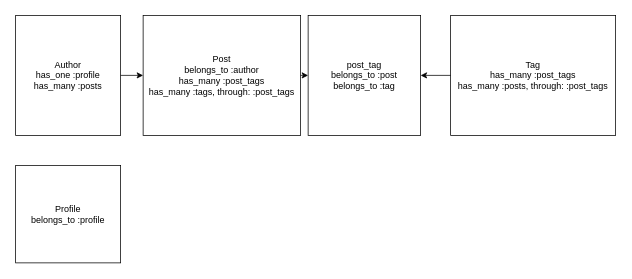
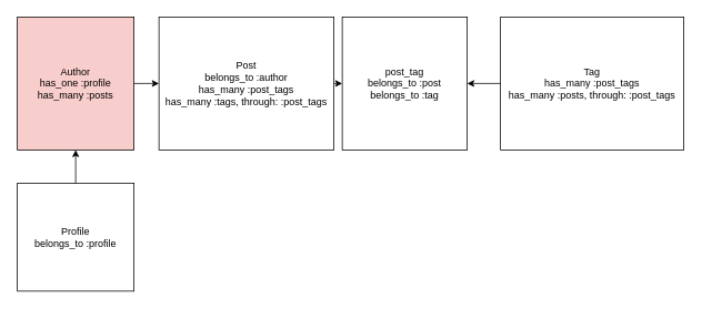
- <mxCell id="2" value="Author&lt;br&gt;has_one :profile&lt;br&gt;has_many :posts" style="whiteSpace=wrap;html=1;" parent="1" vertex="1"><mxGeometry x="20" y="20" width="140" height="160" as="geometry" /></mxCell>
+ <mxCell id="2" value="Author&lt;br&gt;has_one :profile&lt;br&gt;has_many :posts" style="whiteSpace=wrap;html=1;fillColor=#f8cecc;" parent="1" vertex="1"><mxGeometry x="20" y="20" width="140" height="160" as="geometry" /></mxCell>
+ <mxCell id="9" value="" style="endArrow=classic;html=1;exitX=0.5;exitY=0;exitDx=0;exitDy=0;entryX=0.5;entryY=1;entryDx=0;entryDy=0;" edge="1" parent="1" source="4" target="2"><mxGeometry width="50" height="50" relative="1" as="geometry"><mxPoint x="430" y="290" as="sourcePoint" /><mxPoint x="480" y="240" as="targetPoint" /></mxGeometry></mxCell>
